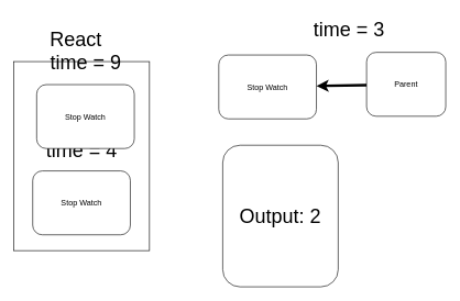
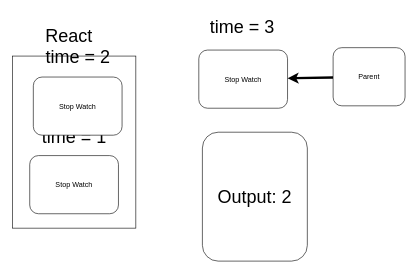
- <mxCell id="8" value="&lt;font style=&quot;font-size: 30px;&quot;&gt;time = 3&lt;/font&gt;" style="text;html=1;align=center;verticalAlign=middle;resizable=0;points=[];autosize=1;strokeColor=none;fillColor=none;" vertex="1" parent="1"><mxGeometry x="462" y="20" width="131" height="48" as="geometry" /></mxCell>
+ <mxCell id="8" value="&lt;font style=&quot;font-size: 30px;&quot;&gt;time = 3&lt;/font&gt;" style="text;html=1;align=center;verticalAlign=middle;resizable=0;points=[];autosize=1;strokeColor=none;fillColor=none;" vertex="1" parent="1"><mxGeometry x="337" y="20" width="131" height="48" as="geometry" /></mxCell>
- <mxCell id="11" value="&lt;font style=&quot;font-size: 30px;&quot;&gt;time = 9&lt;/font&gt;" style="text;html=1;align=center;verticalAlign=middle;resizable=0;points=[];autosize=1;strokeColor=none;fillColor=none;" vertex="1" parent="1"><mxGeometry x="63.5" y="70" width="131" height="48" as="geometry" /></mxCell>
+ <mxCell id="11" value="&lt;font style=&quot;font-size: 30px;&quot;&gt;time = 2&lt;/font&gt;" style="text;html=1;align=center;verticalAlign=middle;resizable=0;points=[];autosize=1;strokeColor=none;fillColor=none;" vertex="1" parent="1"><mxGeometry x="63.5" y="70" width="131" height="48" as="geometry" /></mxCell>
- <mxCell id="10" value="&lt;font style=&quot;font-size: 30px;&quot;&gt;time = 4&lt;/font&gt;" style="text;html=1;align=center;verticalAlign=middle;resizable=0;points=[];autosize=1;strokeColor=none;fillColor=none;" vertex="1" parent="1"><mxGeometry x="57.5" y="204" width="131" height="48" as="geometry" /></mxCell>
+ <mxCell id="10" value="&lt;font style=&quot;font-size: 30px;&quot;&gt;time = 1&lt;/font&gt;" style="text;html=1;align=center;verticalAlign=middle;resizable=0;points=[];autosize=1;strokeColor=none;fillColor=none;" vertex="1" parent="1"><mxGeometry x="57.5" y="204" width="131" height="48" as="geometry" /></mxCell>
